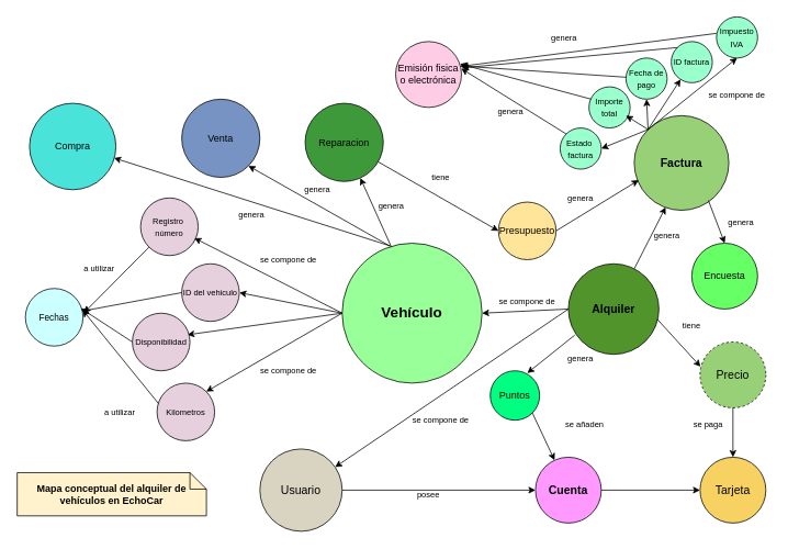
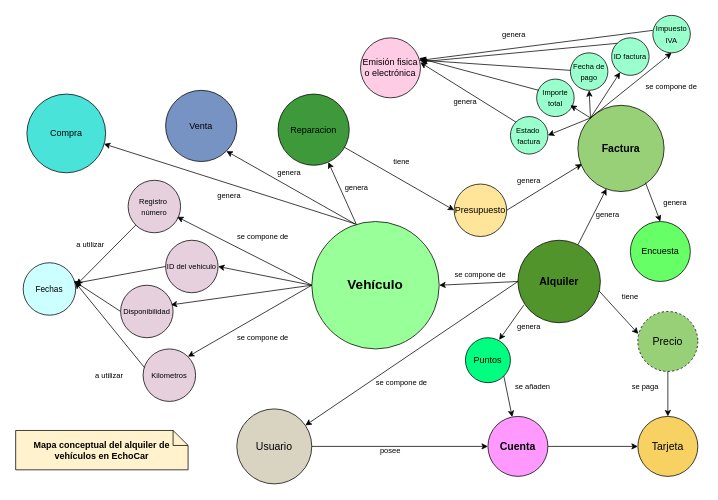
- <mxCell id="19" value="Puntos" style="ellipse;whiteSpace=wrap;html=1;aspect=fixed;fillColor=#00FF80;" parent="1" vertex="1"><mxGeometry x="595" y="450" width="60" height="60" as="geometry" /></mxCell>
+ <mxCell id="19" value="Puntos" style="ellipse;whiteSpace=wrap;html=1;aspect=fixed;fillColor=#00FF80;" parent="1" vertex="1"><mxGeometry x="620" y="450" width="60" height="60" as="geometry" /></mxCell>
